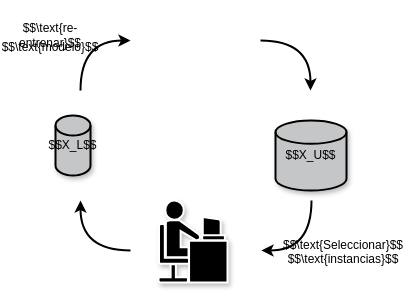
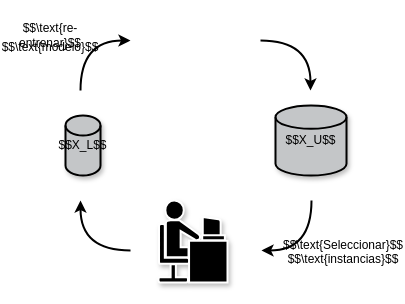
- <mxCell id="3" value="$$X_L$$" style="strokeWidth=2;html=1;shape=mxgraph.flowchart.database;whiteSpace=wrap;fillColor=#C4C6C8;shadow=1;" parent="1" vertex="1"><mxGeometry x="55" y="115" width="35" height="60" as="geometry" /></mxCell>
+ <mxCell id="3" value="$$X_L$$" style="strokeWidth=2;html=1;shape=mxgraph.flowchart.database;whiteSpace=wrap;fillColor=#C4C6C8;shadow=1;" parent="1" vertex="1"><mxGeometry x="65" y="115" width="35" height="60" as="geometry" /></mxCell>
- <mxCell id="4" value="$$X_U$$" style="strokeWidth=2;html=1;shape=mxgraph.flowchart.database;whiteSpace=wrap;fillColor=#C4C6C8;shadow=1;" parent="1" vertex="1"><mxGeometry x="275" y="120" width="71" height="70" as="geometry" /></mxCell>
+ <mxCell id="4" value="$$X_U$$" style="strokeWidth=2;html=1;shape=mxgraph.flowchart.database;whiteSpace=wrap;fillColor=#C4C6C8;shadow=1;" parent="1" vertex="1"><mxGeometry x="275" y="105" width="71" height="70" as="geometry" /></mxCell>
